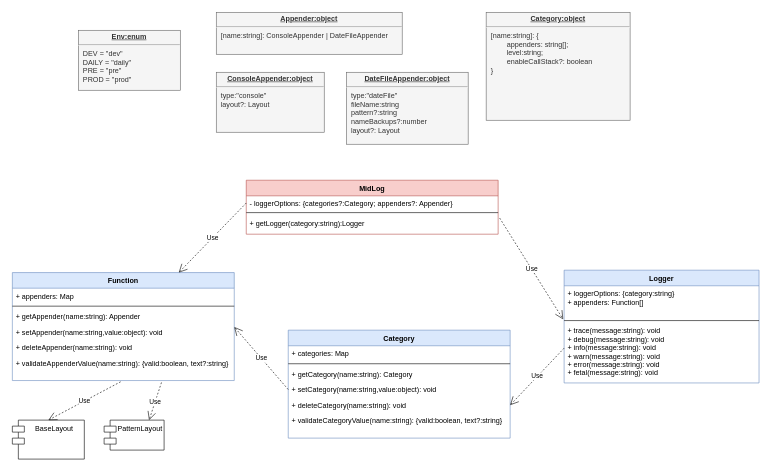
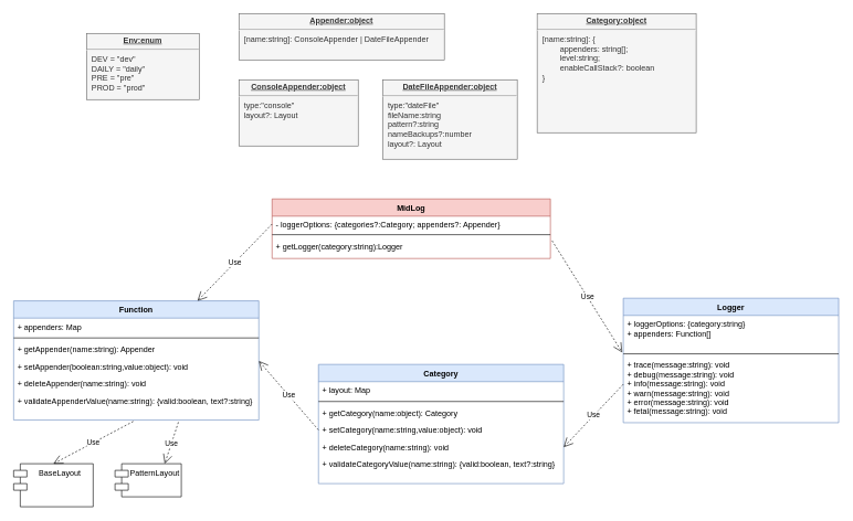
- <mxCell id="20" value="+ setAppender(name:string,value:object): void" style="text;strokeColor=none;fillColor=none;align=left;verticalAlign=top;spacingLeft=4;spacingRight=4;overflow=hidden;rotatable=0;points=[[0,0.5],[1,0.5]];portConstraint=eastwest;" vertex="1" parent="16"><mxGeometry y="86" width="370" height="26" as="geometry" /></mxCell>
+ <mxCell id="20" value="+ setAppender(boolean:string,value:object): void" style="text;strokeColor=none;fillColor=none;align=left;verticalAlign=top;spacingLeft=4;spacingRight=4;overflow=hidden;rotatable=0;points=[[0,0.5],[1,0.5]];portConstraint=eastwest;" vertex="1" parent="16"><mxGeometry y="86" width="370" height="26" as="geometry" /></mxCell>
- <mxCell id="10" value="+ categories: Map" style="text;strokeColor=none;fillColor=none;align=left;verticalAlign=top;spacingLeft=4;spacingRight=4;overflow=hidden;rotatable=0;points=[[0,0.5],[1,0.5]];portConstraint=eastwest;" vertex="1" parent="9"><mxGeometry y="26" width="370" height="26" as="geometry" /></mxCell>
+ <mxCell id="10" value="+ layout: Map" style="text;strokeColor=none;fillColor=none;align=left;verticalAlign=top;spacingLeft=4;spacingRight=4;overflow=hidden;rotatable=0;points=[[0,0.5],[1,0.5]];portConstraint=eastwest;" vertex="1" parent="9"><mxGeometry y="26" width="370" height="26" as="geometry" /></mxCell>
- <mxCell id="12" value="+ getCategory(name:string): Category" style="text;strokeColor=none;fillColor=none;align=left;verticalAlign=top;spacingLeft=4;spacingRight=4;overflow=hidden;rotatable=0;points=[[0,0.5],[1,0.5]];portConstraint=eastwest;" vertex="1" parent="9"><mxGeometry y="60" width="370" height="26" as="geometry" /></mxCell>
+ <mxCell id="12" value="+ getCategory(name:object): Category" style="text;strokeColor=none;fillColor=none;align=left;verticalAlign=top;spacingLeft=4;spacingRight=4;overflow=hidden;rotatable=0;points=[[0,0.5],[1,0.5]];portConstraint=eastwest;" vertex="1" parent="9"><mxGeometry y="60" width="370" height="26" as="geometry" /></mxCell>
